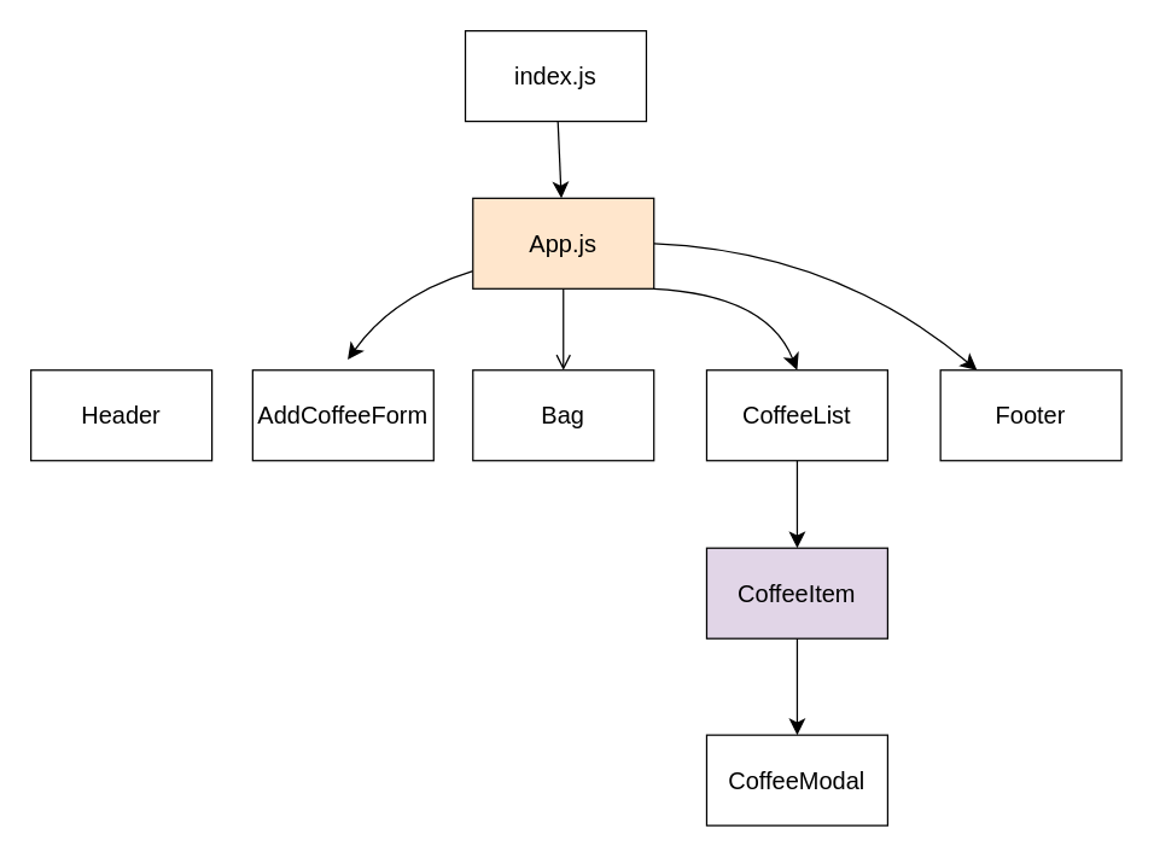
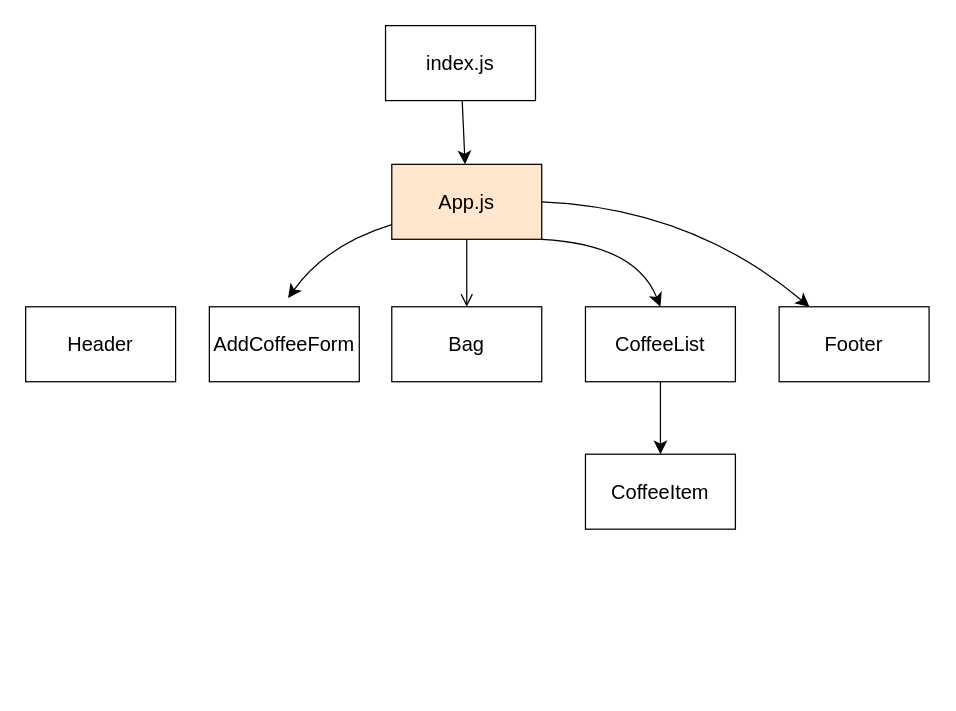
- <mxCell id="14" value="CoffeeItem" style="rounded=0;whiteSpace=wrap;html=1;fontSize=16;fillColor=#e1d5e7;" vertex="1" parent="1"><mxGeometry x="468" y="363" width="120" height="60" as="geometry" /></mxCell>
+ <mxCell id="14" value="CoffeeItem" style="rounded=0;whiteSpace=wrap;html=1;fontSize=16;" vertex="1" parent="1"><mxGeometry x="468" y="363" width="120" height="60" as="geometry" /></mxCell>
- <mxCell id="13" value="" style="edgeStyle=none;curved=1;rounded=0;orthogonalLoop=1;jettySize=auto;html=1;fontSize=12;startSize=8;endSize=8;" edge="1" parent="1" source="14" target="15"><mxGeometry relative="1" as="geometry" /></mxCell>
- <mxCell id="15" value="CoffeeModal" style="rounded=0;whiteSpace=wrap;html=1;fontSize=16;" vertex="1" parent="1"><mxGeometry x="468" y="487" width="120" height="60" as="geometry" /></mxCell>
